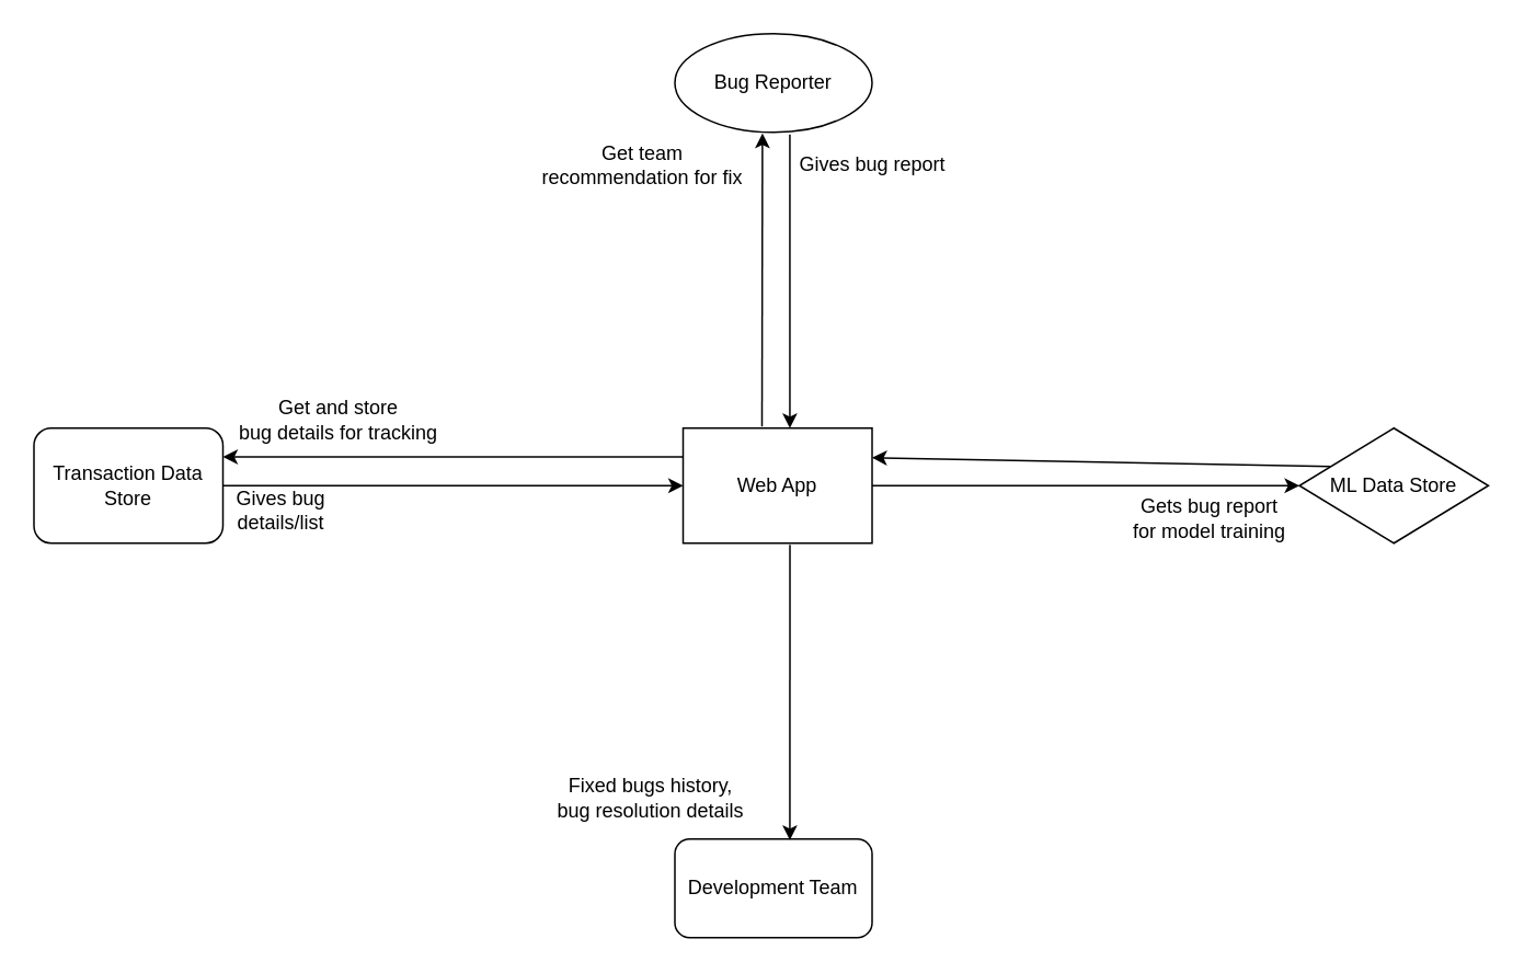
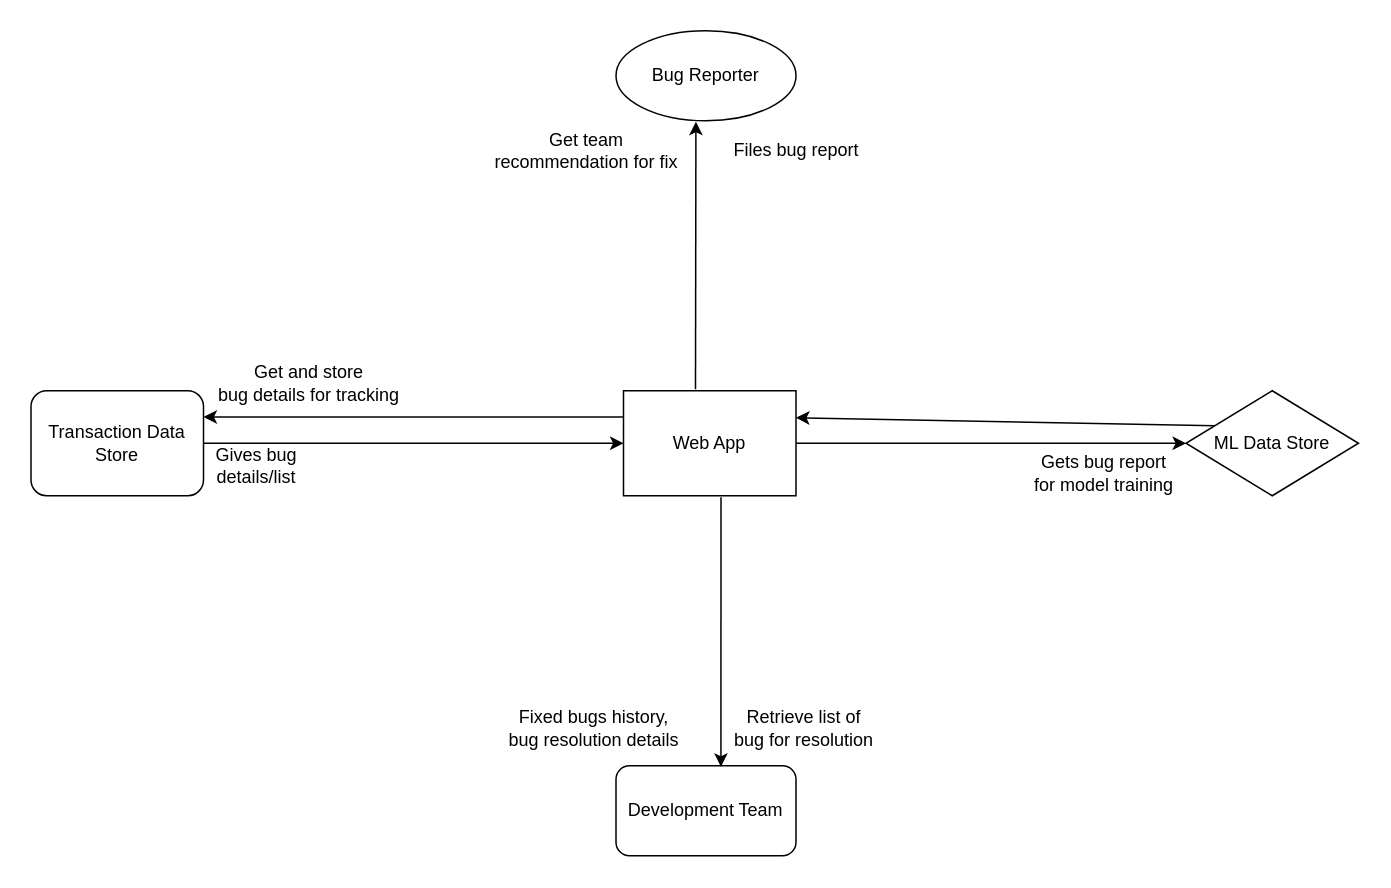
- <mxCell id="14" value="Gives bug report" style="text;html=1;align=center;verticalAlign=middle;resizable=0;points=[];autosize=1;strokeColor=none;fillColor=none;" vertex="1" parent="1"><mxGeometry x="480" y="90" width="100" height="20" as="geometry" /></mxCell>
+ <mxCell id="14" value="Files bug report" style="text;html=1;align=center;verticalAlign=middle;resizable=0;points=[];autosize=1;strokeColor=none;fillColor=none;" vertex="1" parent="1"><mxGeometry x="480" y="90" width="100" height="20" as="geometry" /></mxCell>
- <mxCell id="7" style="edgeStyle=none;rounded=0;orthogonalLoop=1;jettySize=auto;html=1;entryX=0.565;entryY=0;entryDx=0;entryDy=0;exitX=0.583;exitY=1.022;exitDx=0;exitDy=0;exitPerimeter=0;entryPerimeter=0;" parent="1" source="8" edge="1" target="5"><mxGeometry relative="1" as="geometry"><mxPoint x="473" y="123" as="sourcePoint" /><mxPoint x="480" y="260" as="targetPoint" /></mxGeometry></mxCell>
+ <mxCell id="16" value="Retrieve list of &lt;br&gt;bug for resolution" style="text;html=1;align=center;verticalAlign=middle;resizable=0;points=[];autosize=1;strokeColor=none;fillColor=none;" vertex="1" parent="1"><mxGeometry x="480" y="470" width="110" height="30" as="geometry" /></mxCell>
